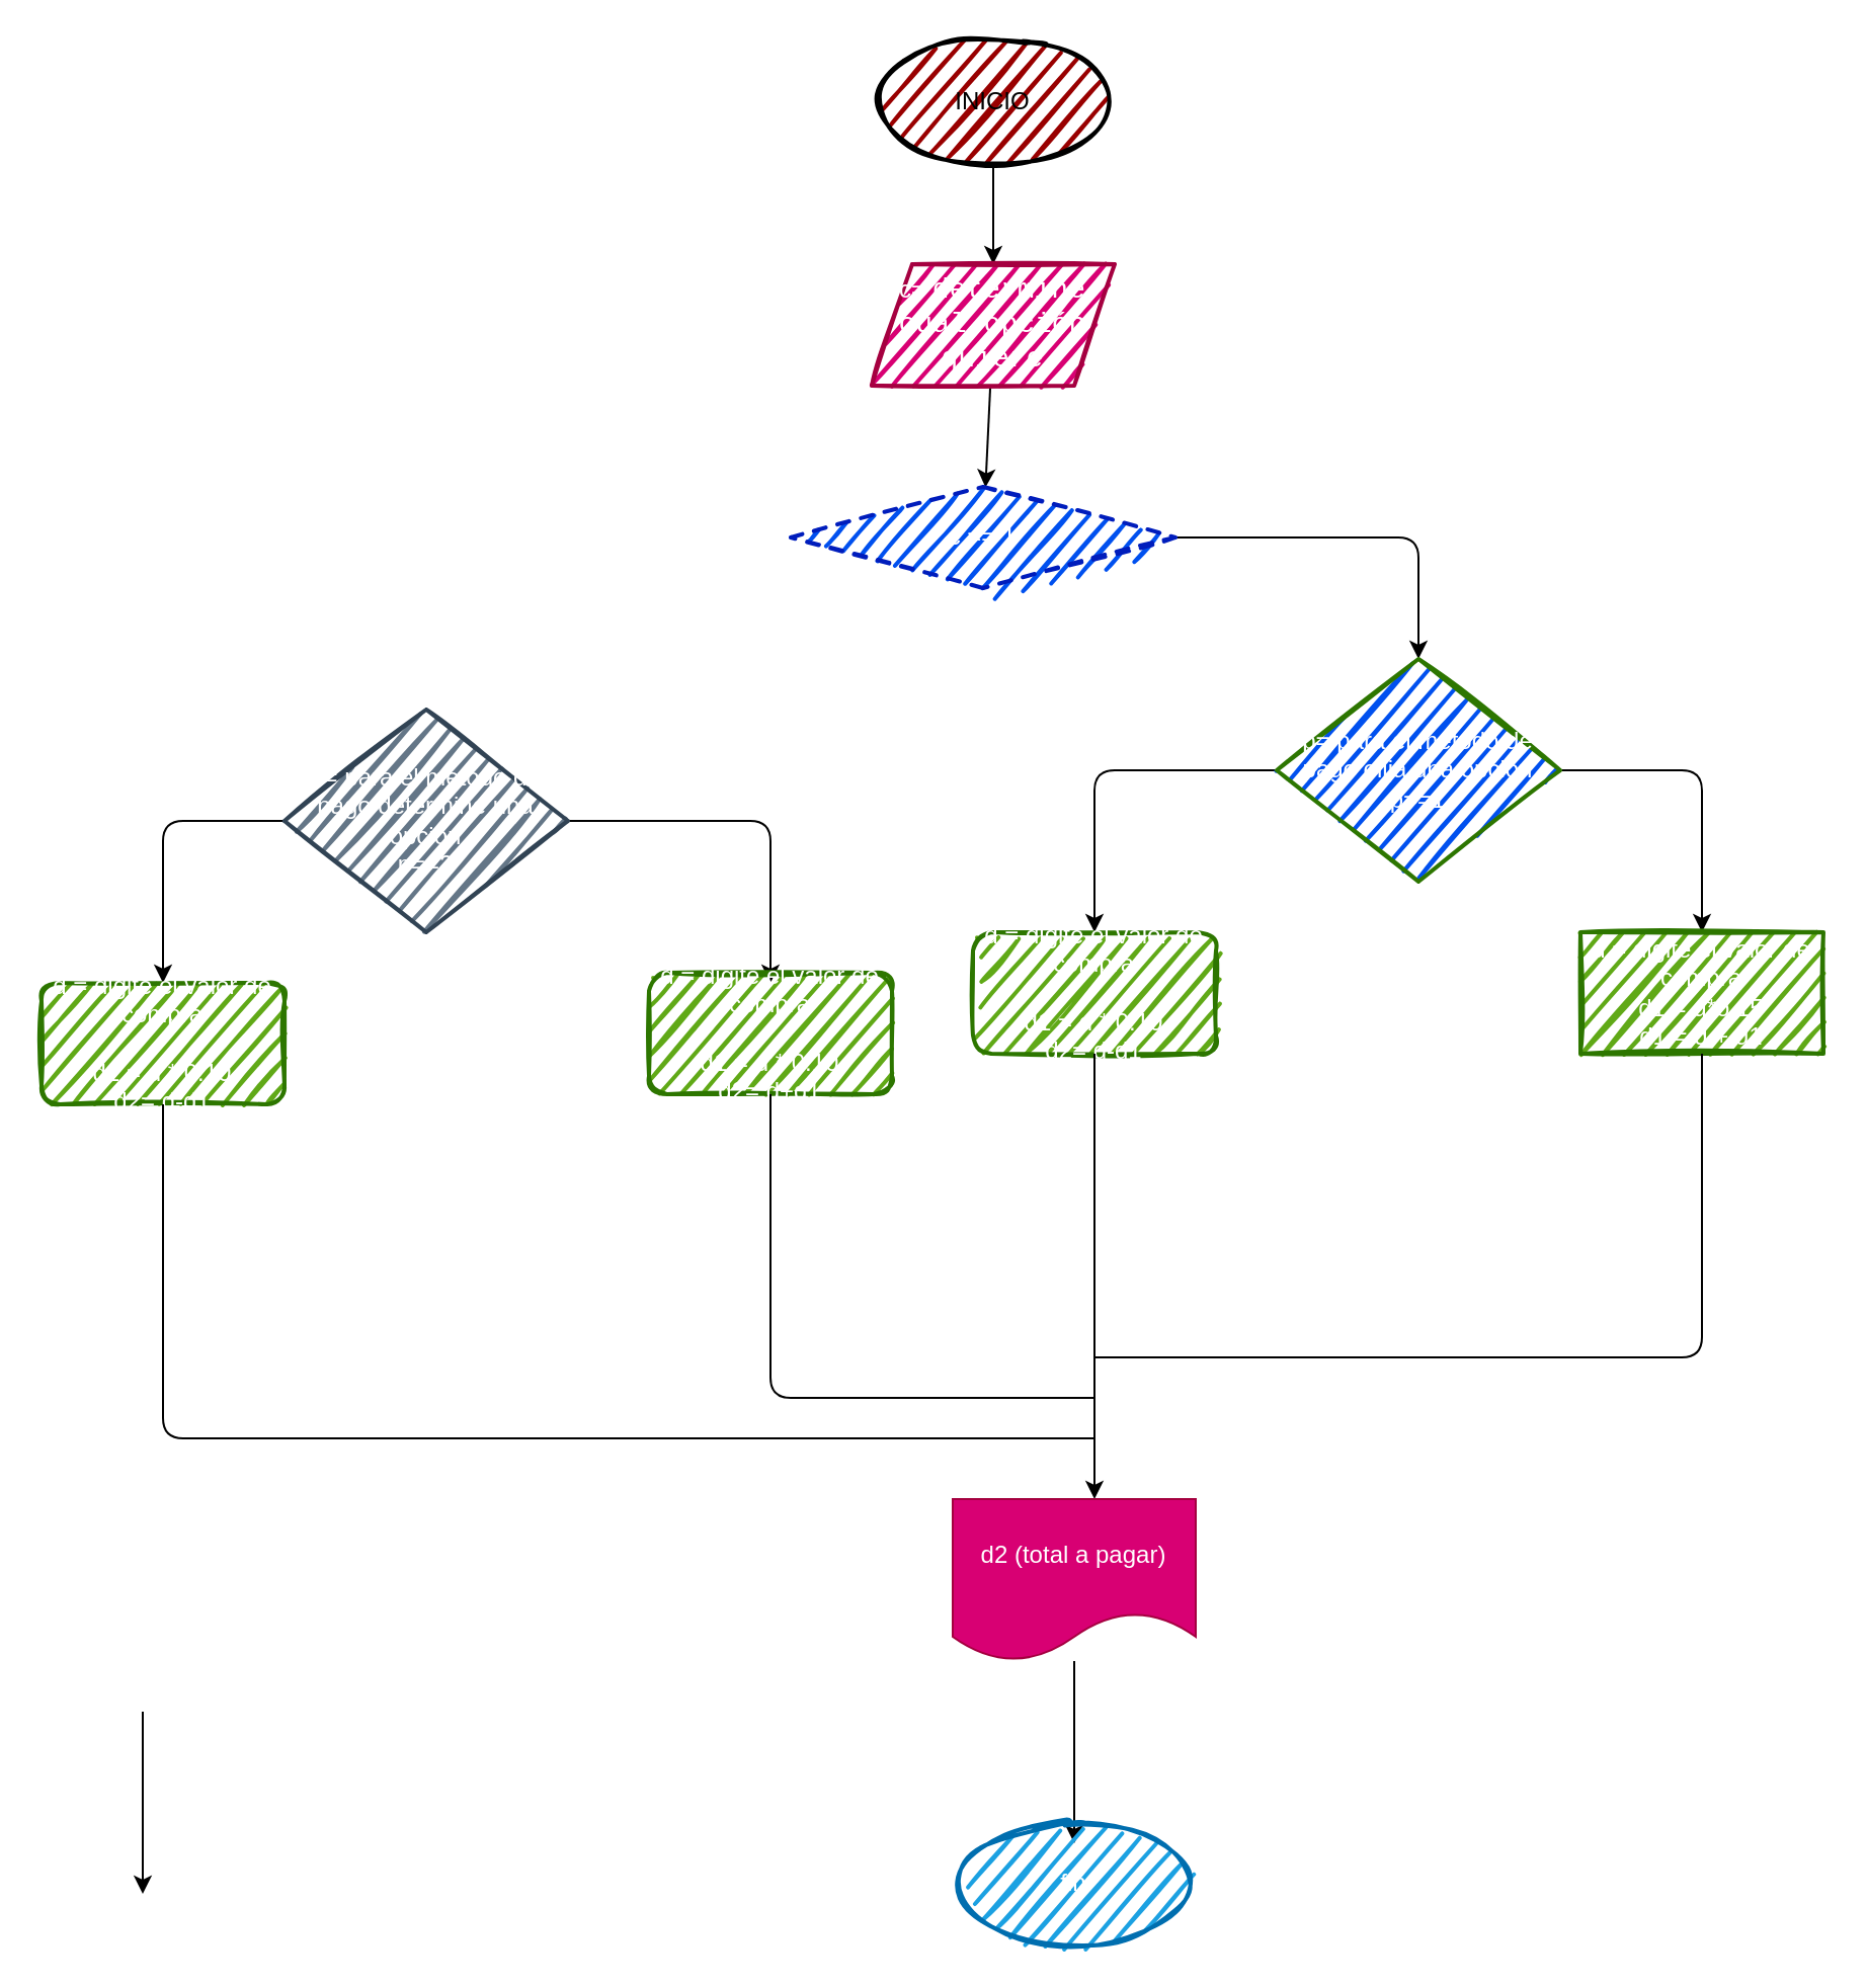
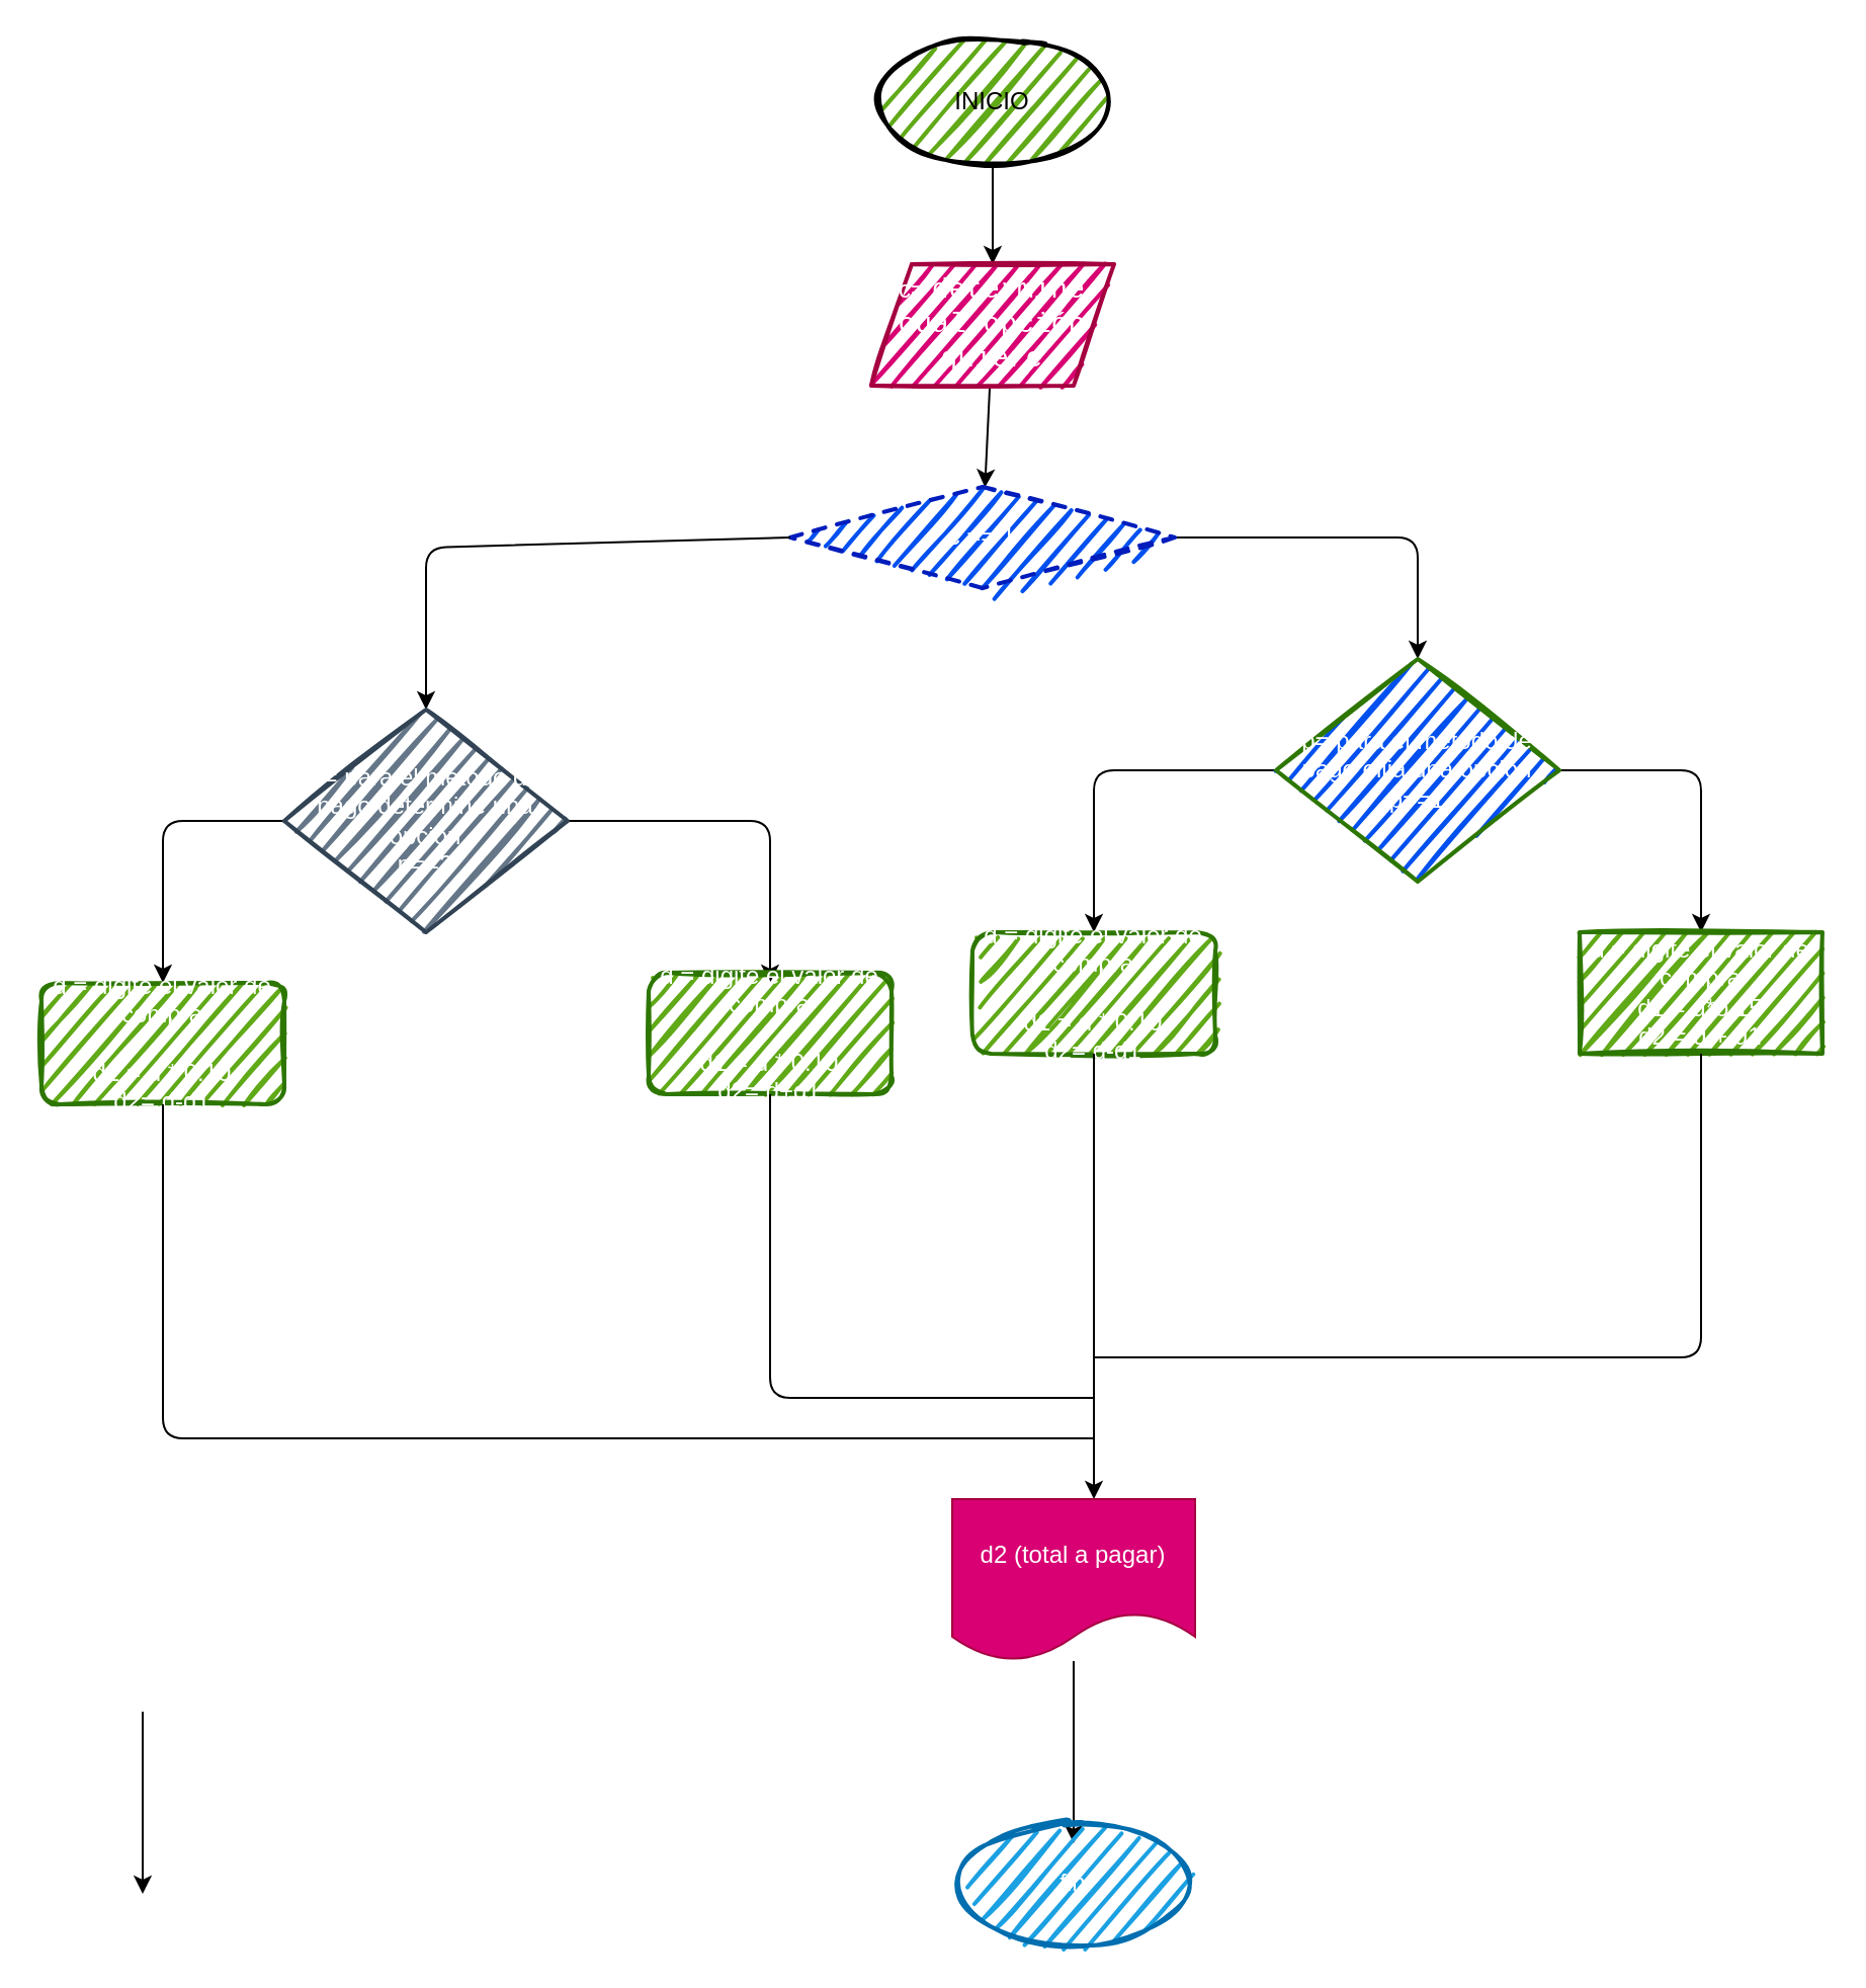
- <mxCell id="3" value="INICIO" style="ellipse;whiteSpace=wrap;html=1;strokeWidth=2;fillWeight=2;hachureGap=8;fillColor=#990000;fillStyle=dots;sketch=1;" vertex="1" parent="1"><mxGeometry x="430" y="20" width="120" height="60" as="geometry" /></mxCell>
+ <mxCell id="3" value="INICIO" style="ellipse;whiteSpace=wrap;html=1;strokeWidth=2;fillWeight=2;hachureGap=8;fillColor=#60a917;fillStyle=dots;sketch=1;" vertex="1" parent="1"><mxGeometry x="430" y="20" width="120" height="60" as="geometry" /></mxCell>
+ <mxCell id="21" value="" style="edgeStyle=none;html=1;fontColor=#FFFFFF;exitX=0;exitY=0.5;exitDx=0;exitDy=0;" edge="1" parent="1" target="24" source="7"><mxGeometry relative="1" as="geometry"><mxPoint x="120" y="290" as="sourcePoint" /><Array as="points"><mxPoint x="210" y="270" /></Array></mxGeometry></mxCell>
- <mxCell id="13" value="d = digite el valor de compra&lt;br&gt;d1 = d*o.15&lt;br&gt;d1 = d + d1" style="whiteSpace=wrap;html=1;fillColor=#60a917;strokeColor=#2D7600;fontColor=#ffffff;strokeWidth=2;fillWeight=2;hachureGap=8;fillStyle=dots;sketch=1;" vertex="1" parent="1"><mxGeometry x="780" y="460" width="120" height="60" as="geometry" /></mxCell>
+ <mxCell id="13" value="d = digite el valor de compra&lt;br&gt;d1 = d*o.15&lt;br&gt;d2 = d + d1" style="whiteSpace=wrap;html=1;fillColor=#60a917;strokeColor=#2D7600;fontColor=#ffffff;strokeWidth=2;fillWeight=2;hachureGap=8;fillStyle=dots;sketch=1;" vertex="1" parent="1"><mxGeometry x="780" y="460" width="120" height="60" as="geometry" /></mxCell>
